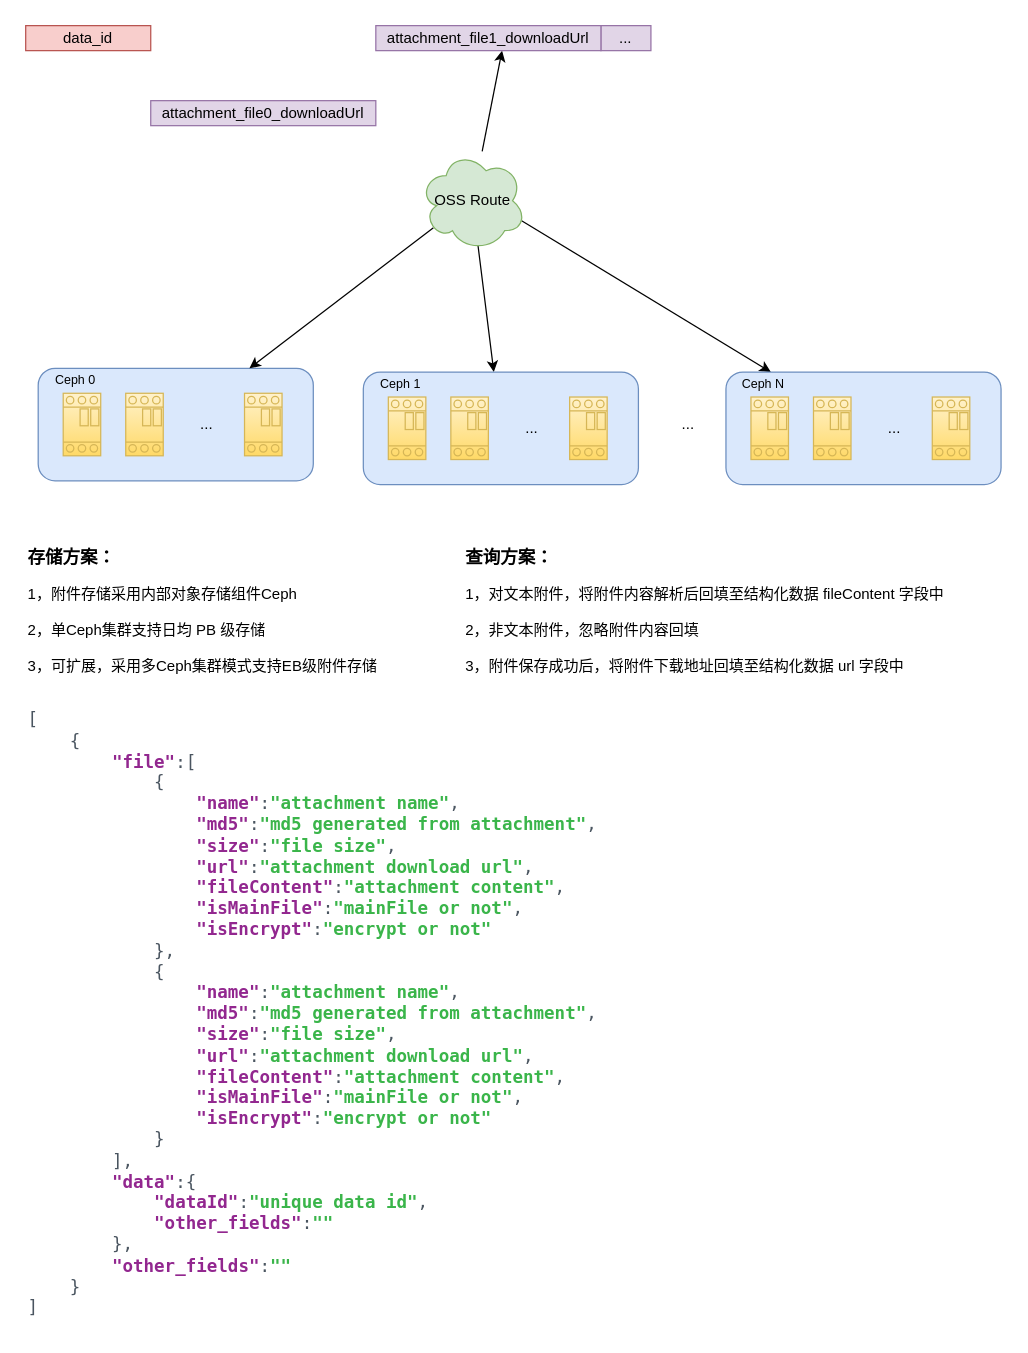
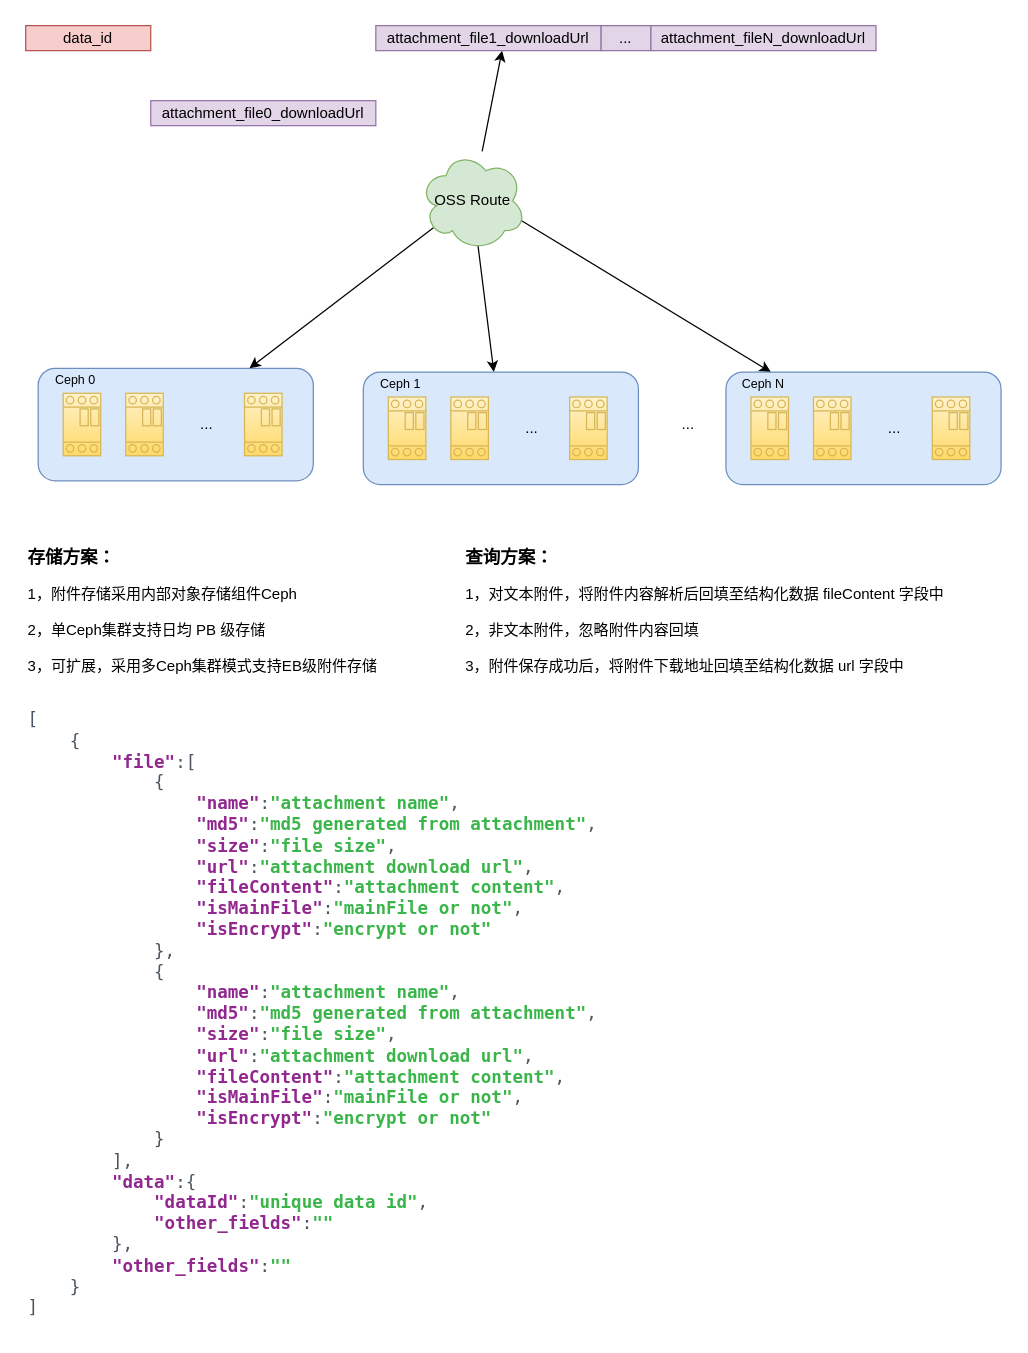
+ <mxCell id="30" value="attachment_fileN_downloadUrl" style="rounded=0;whiteSpace=wrap;html=1;fillColor=#e1d5e7;strokeColor=#9673a6;" vertex="1" parent="1"><mxGeometry x="520" y="20" width="180" height="20" as="geometry" /></mxCell>
